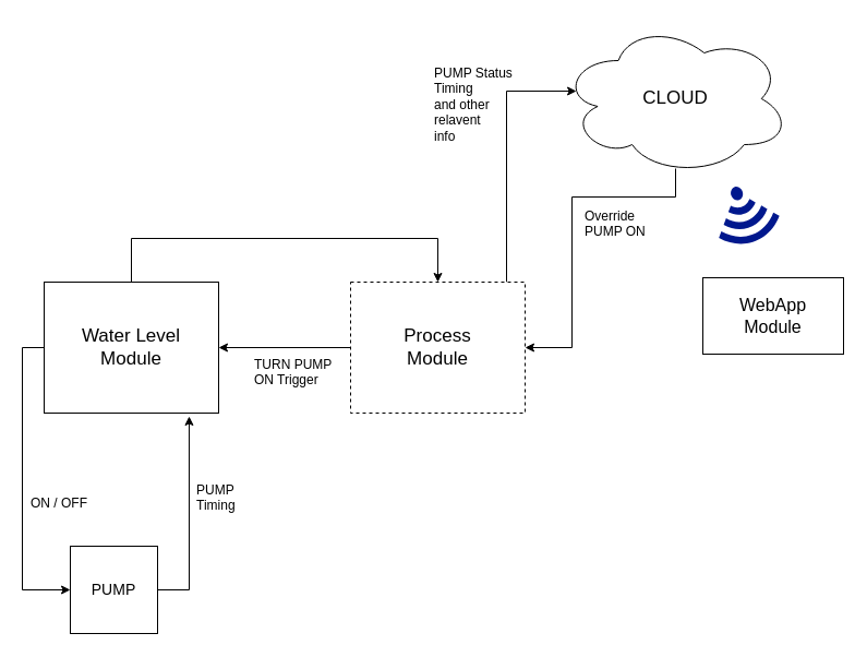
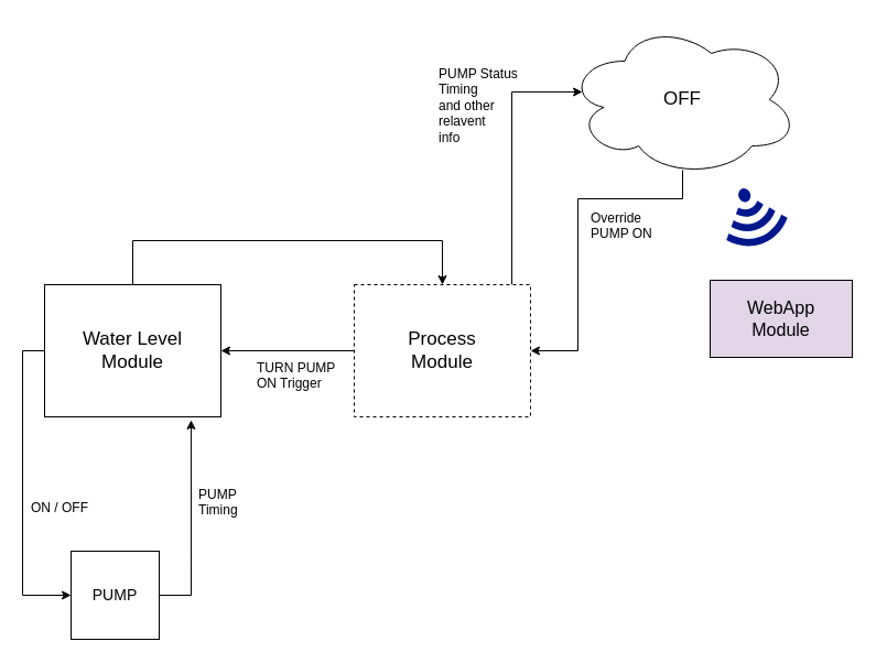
- <mxCell id="9" value="&lt;font style=&quot;font-size: 17px&quot;&gt;CLOUD&lt;/font&gt;" style="ellipse;shape=cloud;whiteSpace=wrap;html=1;" parent="1" vertex="1"><mxGeometry x="514" width="210" height="140" as="geometry" y="20" /></mxCell>
+ <mxCell id="9" value="&lt;font style=&quot;font-size: 17px&quot;&gt;OFF&lt;/font&gt;" style="ellipse;shape=cloud;whiteSpace=wrap;html=1;" parent="1" vertex="1"><mxGeometry x="514" width="210" height="140" as="geometry" y="20" /></mxCell>
- <mxCell id="17" value="&lt;font style=&quot;font-size: 16px&quot;&gt;WebApp&lt;br&gt;Module&lt;/font&gt;" style="rounded=0;whiteSpace=wrap;html=1;" parent="1" vertex="1"><mxGeometry x="644" y="254" width="129" height="70" as="geometry" /></mxCell>
+ <mxCell id="17" value="&lt;font style=&quot;font-size: 16px&quot;&gt;WebApp&lt;br&gt;Module&lt;/font&gt;" style="rounded=0;whiteSpace=wrap;html=1;fillColor=#e1d5e7;" parent="1" vertex="1"><mxGeometry x="644" y="254" width="129" height="70" as="geometry" /></mxCell>
